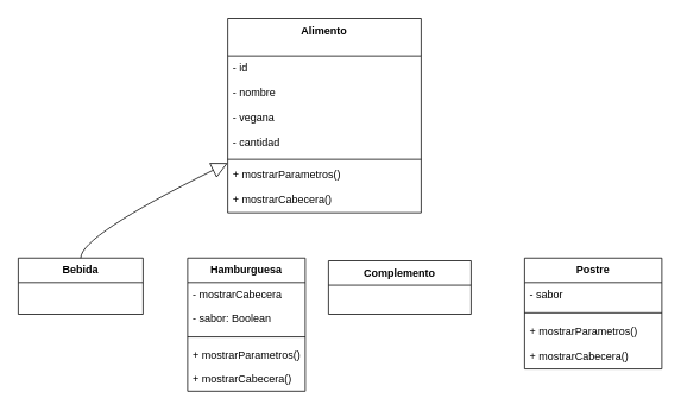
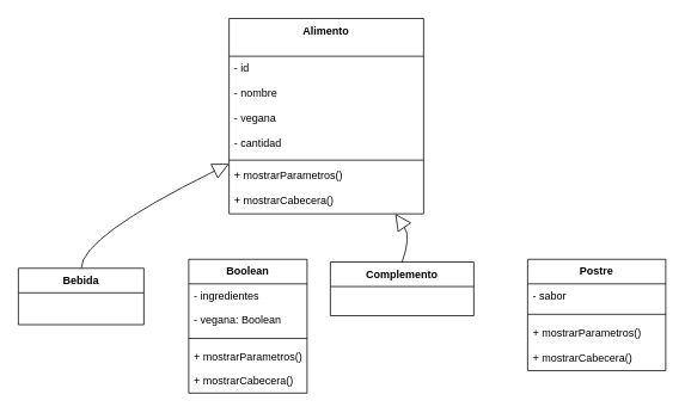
+ <mxCell id="24" value="" style="curved=1;startArrow=block;startSize=16;startFill=0;endArrow=none;exitX=0.854;exitY=1;entryX=0.5;entryY=0;" parent="1" source="2" target="17" edge="1"><mxGeometry relative="1" as="geometry"><Array as="points"><mxPoint x="458" y="264" /></Array></mxGeometry></mxCell>
- <mxCell id="11" value="Hamburguesa" style="swimlane;fontStyle=1;align=center;verticalAlign=top;childLayout=stackLayout;horizontal=1;startSize=27.429;horizontalStack=0;resizeParent=1;resizeParentMax=0;resizeLast=0;collapsible=0;marginBottom=0;" parent="1" vertex="1"><mxGeometry x="210" y="289" width="132" height="149.429" as="geometry" /></mxCell>
+ <mxCell id="11" value="Boolean" style="swimlane;fontStyle=1;align=center;verticalAlign=top;childLayout=stackLayout;horizontal=1;startSize=27.429;horizontalStack=0;resizeParent=1;resizeParentMax=0;resizeLast=0;collapsible=0;marginBottom=0;" parent="1" vertex="1"><mxGeometry x="210" y="289" width="132" height="149.429" as="geometry" /></mxCell>
- <mxCell id="10" value="Bebida" style="swimlane;fontStyle=1;align=center;verticalAlign=top;childLayout=stackLayout;horizontal=1;startSize=27.429;horizontalStack=0;resizeParent=1;resizeParentMax=0;resizeLast=0;collapsible=0;marginBottom=0;" parent="1" vertex="1"><mxGeometry x="20" y="289" width="140" height="63" as="geometry" /></mxCell>
+ <mxCell id="10" value="Bebida" style="swimlane;fontStyle=1;align=center;verticalAlign=top;childLayout=stackLayout;horizontal=1;startSize=27.429;horizontalStack=0;resizeParent=1;resizeParentMax=0;resizeLast=0;collapsible=0;marginBottom=0;" parent="1" vertex="1"><mxGeometry x="20" y="299" width="140" height="63" as="geometry" /></mxCell>
- <mxCell id="12" value="- mostrarCabecera" style="text;strokeColor=none;fillColor=none;align=left;verticalAlign=top;spacingLeft=4;spacingRight=4;overflow=hidden;rotatable=0;points=[[0,0.5],[1,0.5]];portConstraint=eastwest;" parent="11" vertex="1"><mxGeometry y="27.429" width="132" height="27" as="geometry" /></mxCell>
+ <mxCell id="12" value="- ingredientes" style="text;strokeColor=none;fillColor=none;align=left;verticalAlign=top;spacingLeft=4;spacingRight=4;overflow=hidden;rotatable=0;points=[[0,0.5],[1,0.5]];portConstraint=eastwest;" parent="11" vertex="1"><mxGeometry y="27.429" width="132" height="27" as="geometry" /></mxCell>
- <mxCell id="13" value="- sabor: Boolean" style="text;strokeColor=none;fillColor=none;align=left;verticalAlign=top;spacingLeft=4;spacingRight=4;overflow=hidden;rotatable=0;points=[[0,0.5],[1,0.5]];portConstraint=eastwest;" vertex="1" parent="11"><mxGeometry y="54.429" width="132" height="27" as="geometry" /></mxCell>
+ <mxCell id="13" value="- vegana: Boolean" style="text;strokeColor=none;fillColor=none;align=left;verticalAlign=top;spacingLeft=4;spacingRight=4;overflow=hidden;rotatable=0;points=[[0,0.5],[1,0.5]];portConstraint=eastwest;" vertex="1" parent="11"><mxGeometry y="54.429" width="132" height="27" as="geometry" /></mxCell>
